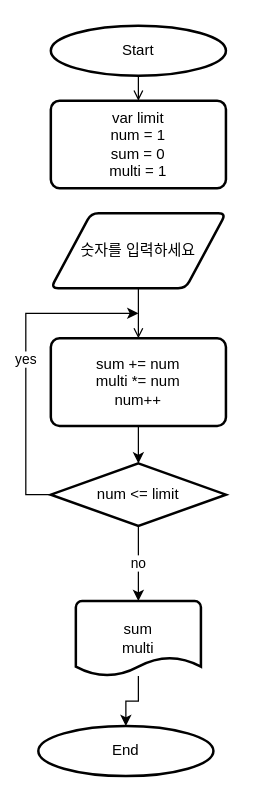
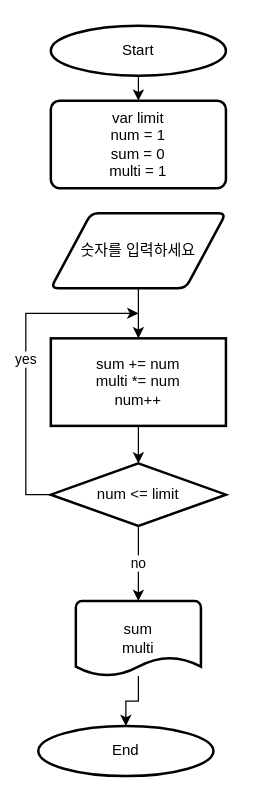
- <mxCell id="2" style="edgeStyle=orthogonalEdgeStyle;rounded=0;orthogonalLoop=1;jettySize=auto;html=1;exitX=0.5;exitY=1;exitDx=0;exitDy=0;exitPerimeter=0;entryX=0.5;entryY=0;entryDx=0;entryDy=0;endArrow=open;" parent="1" source="3" target="5" edge="1"><mxGeometry relative="1" as="geometry" /></mxCell>
+ <mxCell id="2" style="edgeStyle=orthogonalEdgeStyle;rounded=0;orthogonalLoop=1;jettySize=auto;html=1;exitX=0.5;exitY=1;exitDx=0;exitDy=0;exitPerimeter=0;entryX=0.5;entryY=0;entryDx=0;entryDy=0;" parent="1" source="3" target="5" edge="1"><mxGeometry relative="1" as="geometry" /></mxCell>
- <mxCell id="6" style="edgeStyle=orthogonalEdgeStyle;rounded=0;orthogonalLoop=1;jettySize=auto;html=1;exitX=0.5;exitY=1;exitDx=0;exitDy=0;entryX=0.5;entryY=0;entryDx=0;entryDy=0;endArrow=open;" parent="1" source="7" target="9" edge="1"><mxGeometry relative="1" as="geometry" /></mxCell>
+ <mxCell id="6" style="edgeStyle=orthogonalEdgeStyle;rounded=0;orthogonalLoop=1;jettySize=auto;html=1;exitX=0.5;exitY=1;exitDx=0;exitDy=0;entryX=0.5;entryY=0;entryDx=0;entryDy=0;" parent="1" source="7" target="9" edge="1"><mxGeometry relative="1" as="geometry" /></mxCell>
- <mxCell id="9" value="sum += num&lt;br&gt;multi *= num&lt;br&gt;num++" style="rounded=1;whiteSpace=wrap;html=1;absoluteArcSize=1;arcSize=14;strokeWidth=2;" parent="1" vertex="1"><mxGeometry x="40" y="270" width="140" height="70" as="geometry" /></mxCell>
+ <mxCell id="9" value="sum += num&lt;br&gt;multi *= num&lt;br&gt;num++" style="whiteSpace=wrap;html=1;absoluteArcSize=1;arcSize=14;strokeWidth=2;rounded=0;" parent="1" vertex="1"><mxGeometry x="40" y="270" width="140" height="70" as="geometry" /></mxCell>
